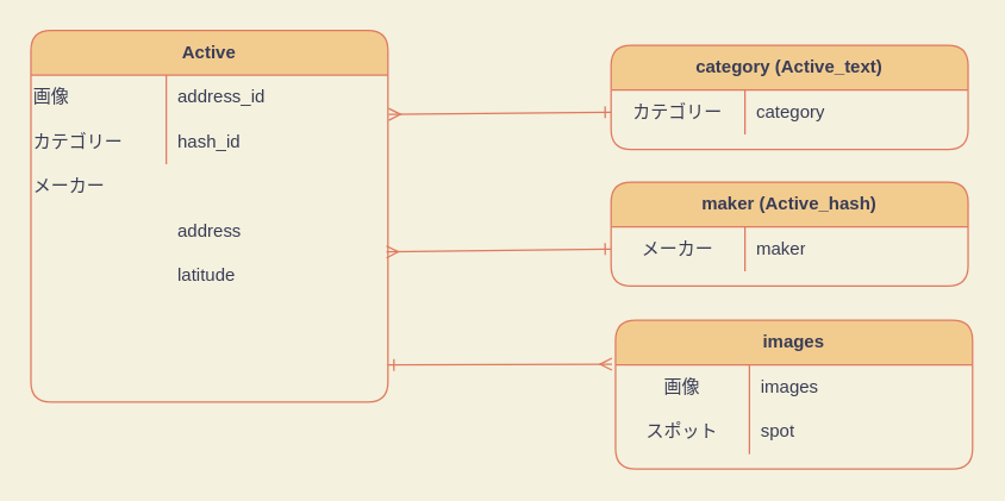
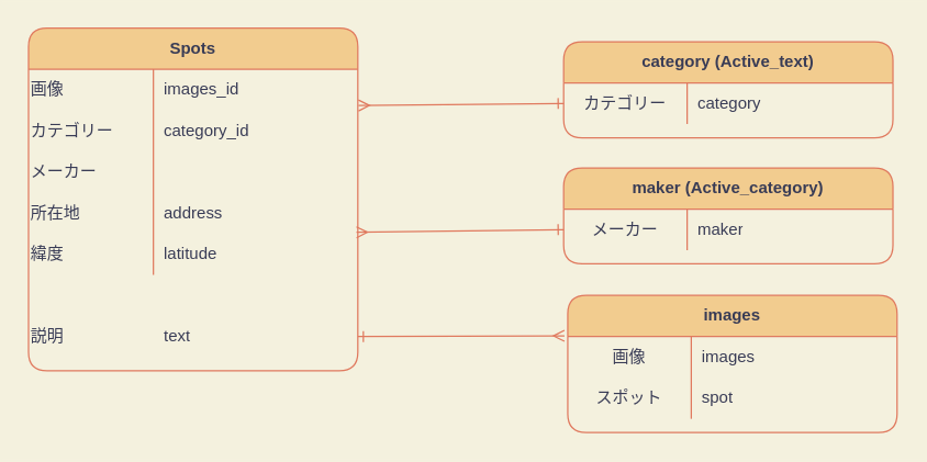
- <mxCell id="2" value="Active" style="shape=table;html=1;whiteSpace=wrap;startSize=30;container=1;collapsible=0;childLayout=tableLayout;fixedRows=1;rowLines=0;fontStyle=1;align=center;shadow=0;rounded=1;fillColor=#F2CC8F;strokeColor=#E07A5F;fontColor=#393C56;" vertex="1" parent="1"><mxGeometry x="20" y="20" width="240" height="250" as="geometry" /></mxCell>
+ <mxCell id="2" value="Spots" style="shape=table;html=1;whiteSpace=wrap;startSize=30;container=1;collapsible=0;childLayout=tableLayout;fixedRows=1;rowLines=0;fontStyle=1;align=center;shadow=0;rounded=1;fillColor=#F2CC8F;strokeColor=#E07A5F;fontColor=#393C56;" vertex="1" parent="1"><mxGeometry x="20" y="20" width="240" height="250" as="geometry" /></mxCell>
- <mxCell id="5" value="address_id" style="shape=partialRectangle;html=1;whiteSpace=wrap;connectable=0;fillColor=none;top=0;left=0;bottom=0;right=0;align=left;spacingLeft=6;overflow=hidden;strokeColor=#E07A5F;fontColor=#393C56;" vertex="1" parent="3"><mxGeometry x="91" width="149" height="30" as="geometry" /></mxCell>
+ <mxCell id="5" value="images_id" style="shape=partialRectangle;html=1;whiteSpace=wrap;connectable=0;fillColor=none;top=0;left=0;bottom=0;right=0;align=left;spacingLeft=6;overflow=hidden;strokeColor=#E07A5F;fontColor=#393C56;" vertex="1" parent="3"><mxGeometry x="91" width="149" height="30" as="geometry" /></mxCell>
- <mxCell id="8" value="hash_id" style="shape=partialRectangle;html=1;whiteSpace=wrap;connectable=0;fillColor=none;top=0;left=0;bottom=0;right=0;align=left;spacingLeft=6;overflow=hidden;strokeColor=#E07A5F;fontColor=#393C56;" vertex="1" parent="6"><mxGeometry x="91" width="149" height="30" as="geometry" /></mxCell>
+ <mxCell id="8" value="category_id" style="shape=partialRectangle;html=1;whiteSpace=wrap;connectable=0;fillColor=none;top=0;left=0;bottom=0;right=0;align=left;spacingLeft=6;overflow=hidden;strokeColor=#E07A5F;fontColor=#393C56;" vertex="1" parent="6"><mxGeometry x="91" width="149" height="30" as="geometry" /></mxCell>
- <mxCell id="28" value="maker (Active_hash)" style="shape=table;html=1;whiteSpace=wrap;startSize=30;container=1;collapsible=0;childLayout=tableLayout;fixedRows=1;rowLines=0;fontStyle=1;align=center;shadow=0;strokeWidth=1;rounded=1;fillColor=#F2CC8F;strokeColor=#E07A5F;fontColor=#393C56;" vertex="1" parent="1"><mxGeometry x="410" y="122" width="240" height="70" as="geometry" /></mxCell>
+ <mxCell id="28" value="maker (Active_category)" style="shape=table;html=1;whiteSpace=wrap;startSize=30;container=1;collapsible=0;childLayout=tableLayout;fixedRows=1;rowLines=0;fontStyle=1;align=center;shadow=0;strokeWidth=1;rounded=1;fillColor=#F2CC8F;strokeColor=#E07A5F;fontColor=#393C56;" vertex="1" parent="1"><mxGeometry x="410" y="122" width="240" height="70" as="geometry" /></mxCell>
+ <mxCell id="12" value="所在地" style="shape=partialRectangle;html=1;whiteSpace=wrap;connectable=0;fillColor=none;top=0;left=0;bottom=0;right=0;overflow=hidden;align=left;strokeColor=#E07A5F;fontColor=#393C56;" vertex="1" parent="11"><mxGeometry width="91" height="30" as="geometry" /></mxCell>
+ <mxCell id="15" value="緯度" style="shape=partialRectangle;html=1;whiteSpace=wrap;connectable=0;fillColor=none;top=0;left=0;bottom=0;right=0;overflow=hidden;align=left;strokeColor=#E07A5F;fontColor=#393C56;" vertex="1" parent="14"><mxGeometry width="91" height="30" as="geometry" /></mxCell>
+ <mxCell id="19" value="説明" style="shape=partialRectangle;html=1;whiteSpace=wrap;connectable=0;fillColor=none;top=0;left=0;bottom=0;right=0;overflow=hidden;align=left;strokeColor=#E07A5F;fontColor=#393C56;" vertex="1" parent="18"><mxGeometry width="91" height="30" as="geometry" /></mxCell>
+ <mxCell id="20" value="text" style="shape=partialRectangle;html=1;whiteSpace=wrap;connectable=0;fillColor=none;top=0;left=0;bottom=0;right=0;align=left;spacingLeft=6;overflow=hidden;strokeColor=#E07A5F;fontColor=#393C56;" vertex="1" parent="18"><mxGeometry x="91" width="149" height="30" as="geometry" /></mxCell>
